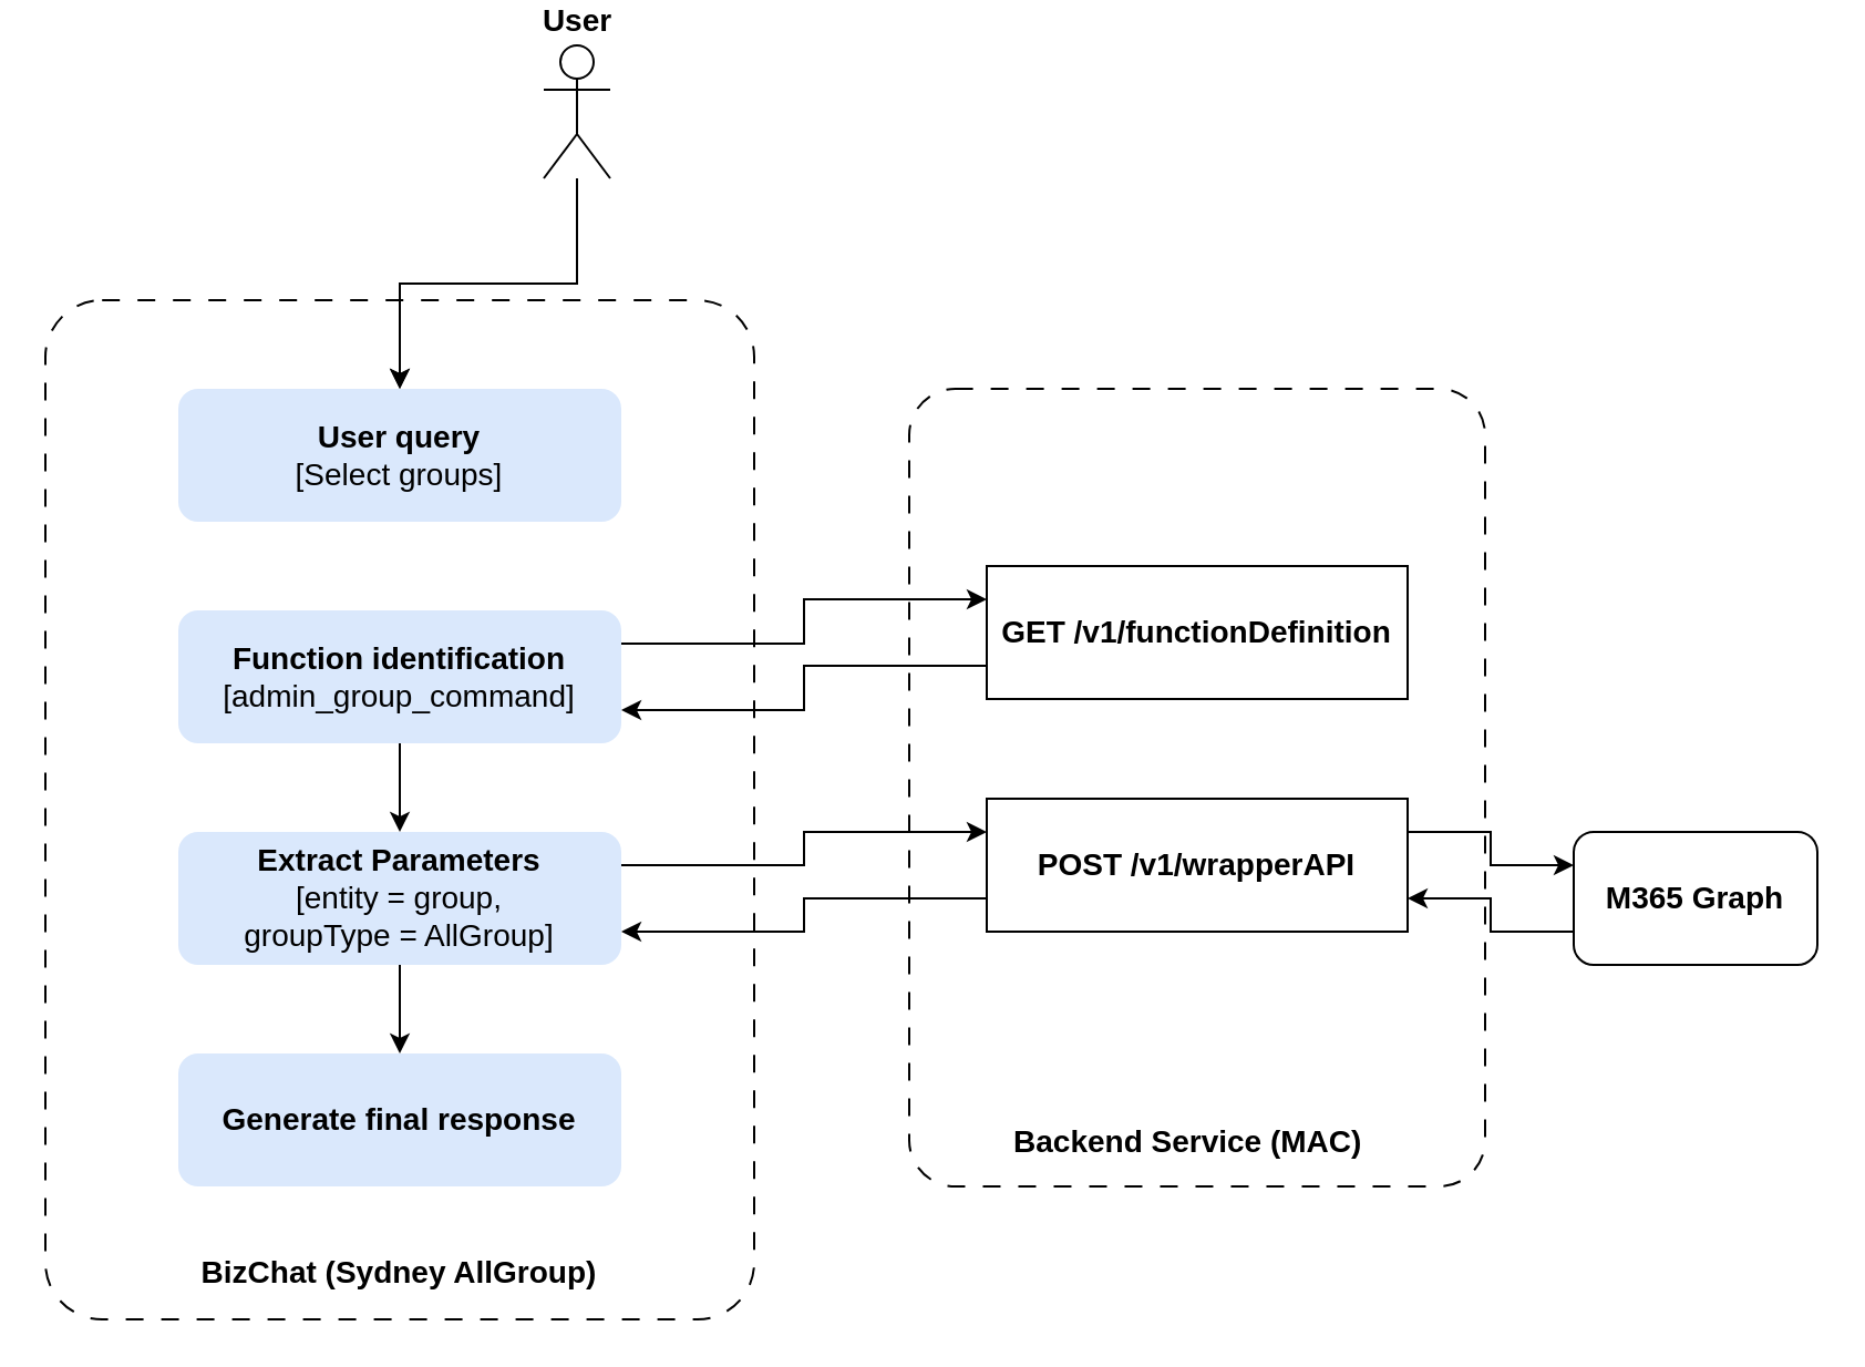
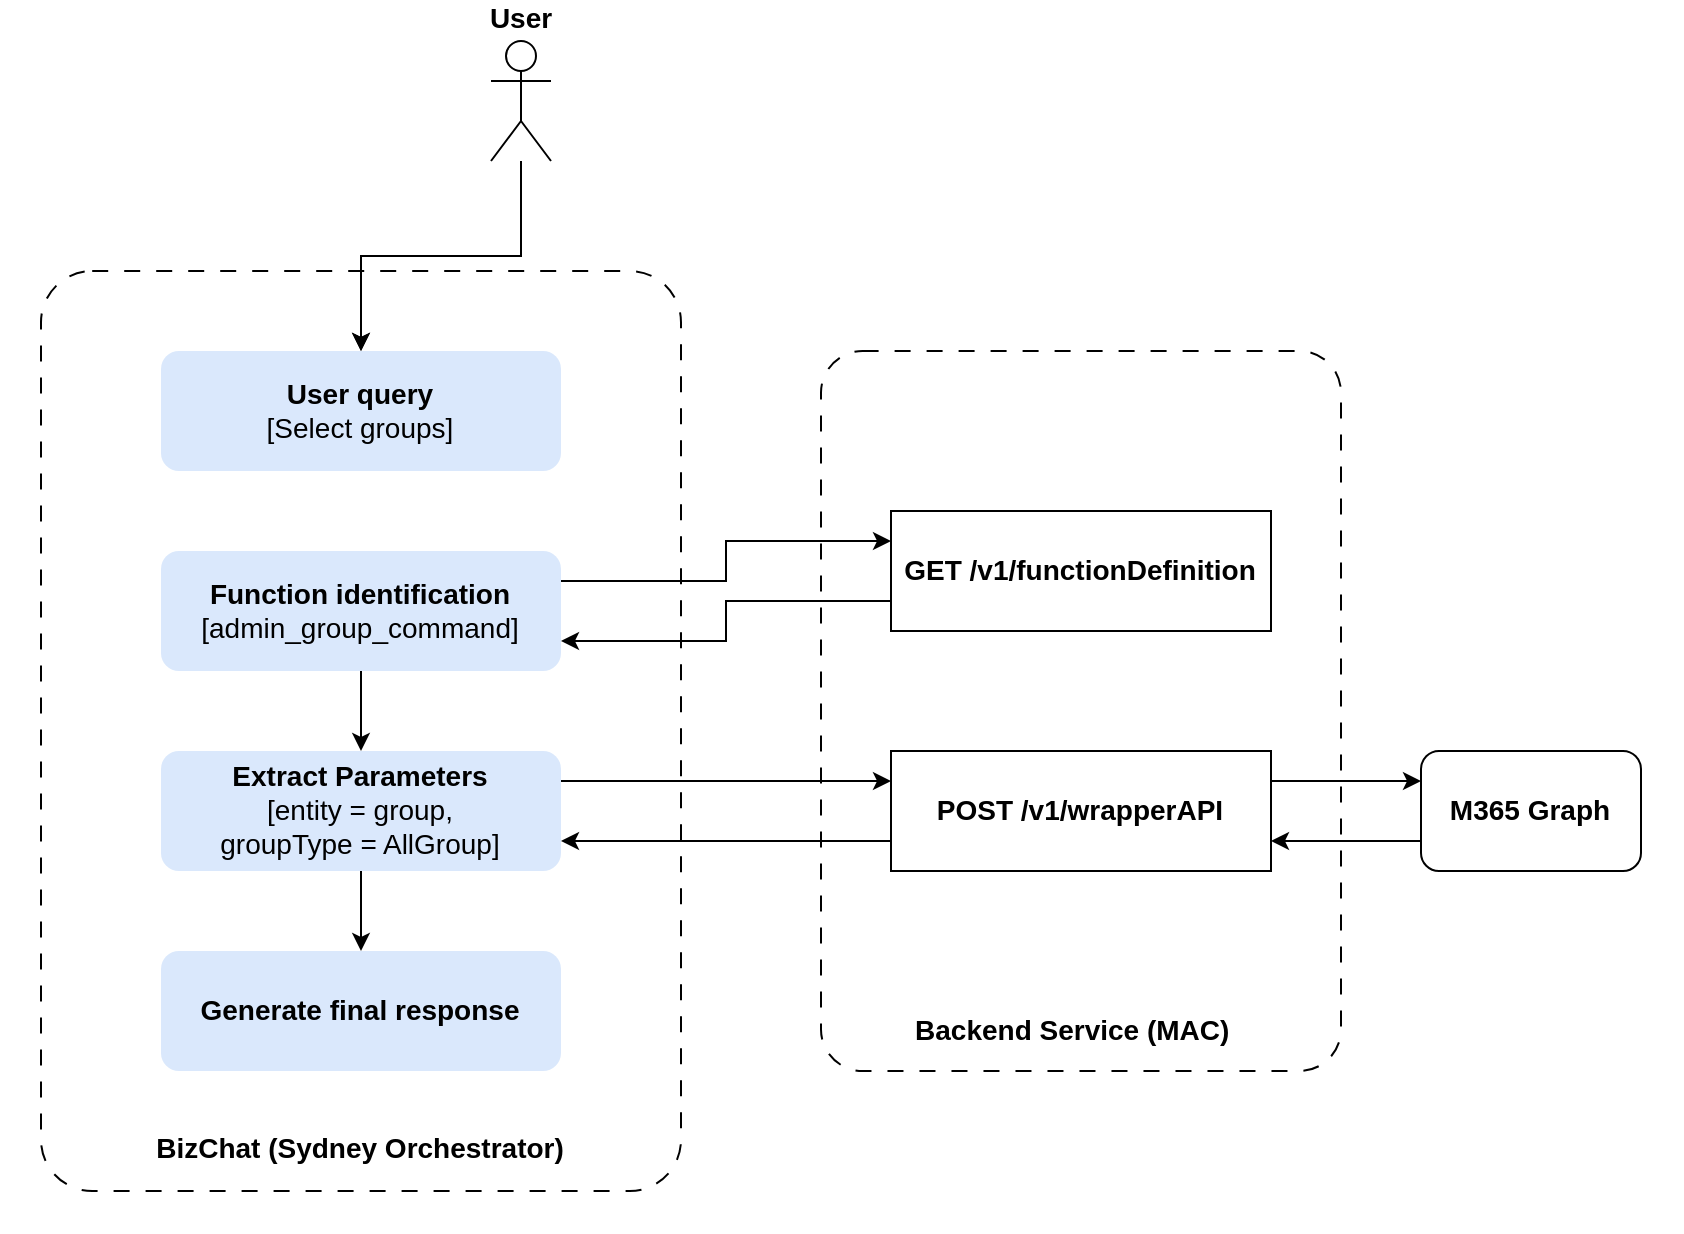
- <mxCell id="19" value="&lt;div&gt;&lt;br&gt;&lt;/div&gt;&lt;b&gt;&lt;font style=&quot;font-size: 14px;&quot;&gt;&lt;div style=&quot;&quot;&gt;&lt;b style=&quot;background-color: transparent; color: light-dark(rgb(0, 0, 0), rgb(255, 255, 255)); font-size: 12px;&quot;&gt;&lt;font style=&quot;font-size: 14px;&quot;&gt;&lt;br&gt;&lt;/font&gt;&lt;/b&gt;&lt;/div&gt;&lt;div style=&quot;&quot;&gt;&lt;br&gt;&lt;/div&gt;&lt;div style=&quot;&quot;&gt;&lt;b style=&quot;background-color: transparent; color: light-dark(rgb(0, 0, 0), rgb(255, 255, 255)); font-size: 12px;&quot;&gt;&lt;font style=&quot;font-size: 14px;&quot;&gt;&lt;br&gt;&lt;/font&gt;&lt;/b&gt;&lt;/div&gt;&lt;div style=&quot;&quot;&gt;&lt;b style=&quot;background-color: transparent; color: light-dark(rgb(0, 0, 0), rgb(255, 255, 255)); font-size: 12px;&quot;&gt;&lt;font style=&quot;font-size: 14px;&quot;&gt;&lt;br&gt;&lt;/font&gt;&lt;/b&gt;&lt;/div&gt;&lt;div style=&quot;&quot;&gt;&lt;b style=&quot;background-color: transparent; color: light-dark(rgb(0, 0, 0), rgb(255, 255, 255)); font-size: 12px;&quot;&gt;&lt;font style=&quot;font-size: 14px;&quot;&gt;&lt;br&gt;&lt;/font&gt;&lt;/b&gt;&lt;/div&gt;&lt;div style=&quot;&quot;&gt;&lt;b style=&quot;background-color: transparent; color: light-dark(rgb(0, 0, 0), rgb(255, 255, 255)); font-size: 12px;&quot;&gt;&lt;font style=&quot;font-size: 14px;&quot;&gt;&lt;br&gt;&lt;/font&gt;&lt;/b&gt;&lt;/div&gt;&lt;div style=&quot;&quot;&gt;&lt;b style=&quot;background-color: transparent; color: light-dark(rgb(0, 0, 0), rgb(255, 255, 255)); font-size: 12px;&quot;&gt;&lt;font style=&quot;font-size: 14px;&quot;&gt;&lt;br&gt;&lt;/font&gt;&lt;/b&gt;&lt;/div&gt;&lt;div style=&quot;&quot;&gt;&lt;b style=&quot;background-color: transparent; color: light-dark(rgb(0, 0, 0), rgb(255, 255, 255)); font-size: 12px;&quot;&gt;&lt;font style=&quot;font-size: 14px;&quot;&gt;&lt;br&gt;&lt;/font&gt;&lt;/b&gt;&lt;/div&gt;&lt;div style=&quot;&quot;&gt;&lt;b style=&quot;background-color: transparent; color: light-dark(rgb(0, 0, 0), rgb(255, 255, 255)); font-size: 12px;&quot;&gt;&lt;font style=&quot;font-size: 14px;&quot;&gt;&lt;br&gt;&lt;/font&gt;&lt;/b&gt;&lt;/div&gt;&lt;div style=&quot;&quot;&gt;&lt;b style=&quot;background-color: transparent; color: light-dark(rgb(0, 0, 0), rgb(255, 255, 255)); font-size: 12px;&quot;&gt;&lt;font style=&quot;font-size: 14px;&quot;&gt;&lt;br&gt;&lt;/font&gt;&lt;/b&gt;&lt;/div&gt;&lt;div style=&quot;&quot;&gt;&lt;b style=&quot;background-color: transparent; color: light-dark(rgb(0, 0, 0), rgb(255, 255, 255)); font-size: 12px;&quot;&gt;&lt;font style=&quot;font-size: 14px;&quot;&gt;&lt;br&gt;&lt;/font&gt;&lt;/b&gt;&lt;/div&gt;&lt;div style=&quot;&quot;&gt;&lt;b style=&quot;background-color: transparent; color: light-dark(rgb(0, 0, 0), rgb(255, 255, 255)); font-size: 12px;&quot;&gt;&lt;font style=&quot;font-size: 14px;&quot;&gt;&lt;br&gt;&lt;/font&gt;&lt;/b&gt;&lt;/div&gt;&lt;div style=&quot;&quot;&gt;&lt;b style=&quot;background-color: transparent; color: light-dark(rgb(0, 0, 0), rgb(255, 255, 255)); font-size: 12px;&quot;&gt;&lt;font style=&quot;font-size: 14px;&quot;&gt;&lt;br&gt;&lt;/font&gt;&lt;/b&gt;&lt;/div&gt;&lt;div style=&quot;&quot;&gt;&lt;b style=&quot;background-color: transparent; color: light-dark(rgb(0, 0, 0), rgb(255, 255, 255)); font-size: 12px;&quot;&gt;&lt;font style=&quot;font-size: 14px;&quot;&gt;&lt;br&gt;&lt;/font&gt;&lt;/b&gt;&lt;/div&gt;&lt;div style=&quot;&quot;&gt;&lt;b style=&quot;background-color: transparent; color: light-dark(rgb(0, 0, 0), rgb(255, 255, 255)); font-size: 12px;&quot;&gt;&lt;font style=&quot;font-size: 14px;&quot;&gt;&lt;br&gt;&lt;/font&gt;&lt;/b&gt;&lt;/div&gt;&lt;div style=&quot;&quot;&gt;&lt;b style=&quot;background-color: transparent; color: light-dark(rgb(0, 0, 0), rgb(255, 255, 255)); font-size: 12px;&quot;&gt;&lt;font style=&quot;font-size: 14px;&quot;&gt;&lt;br&gt;&lt;/font&gt;&lt;/b&gt;&lt;/div&gt;&lt;div style=&quot;&quot;&gt;&lt;b style=&quot;background-color: transparent; color: light-dark(rgb(0, 0, 0), rgb(255, 255, 255)); font-size: 12px;&quot;&gt;&lt;font style=&quot;font-size: 14px;&quot;&gt;&lt;br&gt;&lt;/font&gt;&lt;/b&gt;&lt;/div&gt;&lt;div style=&quot;&quot;&gt;&lt;b style=&quot;background-color: transparent; color: light-dark(rgb(0, 0, 0), rgb(255, 255, 255)); font-size: 12px;&quot;&gt;&lt;font style=&quot;font-size: 14px;&quot;&gt;&lt;br&gt;&lt;/font&gt;&lt;/b&gt;&lt;/div&gt;&lt;div style=&quot;&quot;&gt;&lt;b style=&quot;background-color: transparent; color: light-dark(rgb(0, 0, 0), rgb(255, 255, 255)); font-size: 12px;&quot;&gt;&lt;font style=&quot;font-size: 14px;&quot;&gt;&lt;br&gt;&lt;/font&gt;&lt;/b&gt;&lt;/div&gt;&lt;div style=&quot;&quot;&gt;&lt;b style=&quot;background-color: transparent; color: light-dark(rgb(0, 0, 0), rgb(255, 255, 255)); font-size: 12px;&quot;&gt;&lt;font style=&quot;font-size: 14px;&quot;&gt;&lt;br&gt;&lt;/font&gt;&lt;/b&gt;&lt;/div&gt;&lt;div style=&quot;&quot;&gt;&lt;b style=&quot;background-color: transparent; color: light-dark(rgb(0, 0, 0), rgb(255, 255, 255)); font-size: 12px;&quot;&gt;&lt;font style=&quot;font-size: 14px;&quot;&gt;&lt;br&gt;&lt;/font&gt;&lt;/b&gt;&lt;/div&gt;&lt;div style=&quot;&quot;&gt;&lt;b style=&quot;background-color: transparent; color: light-dark(rgb(0, 0, 0), rgb(255, 255, 255)); font-size: 12px;&quot;&gt;&lt;font style=&quot;font-size: 14px;&quot;&gt;&lt;br&gt;&lt;/font&gt;&lt;/b&gt;&lt;/div&gt;&lt;div style=&quot;&quot;&gt;&lt;b style=&quot;background-color: transparent; color: light-dark(rgb(0, 0, 0), rgb(255, 255, 255)); font-size: 12px;&quot;&gt;&lt;font style=&quot;font-size: 14px;&quot;&gt;&lt;br&gt;&lt;/font&gt;&lt;/b&gt;&lt;/div&gt;&lt;div style=&quot;&quot;&gt;&lt;b style=&quot;background-color: transparent; color: light-dark(rgb(0, 0, 0), rgb(255, 255, 255)); font-size: 12px;&quot;&gt;&lt;font style=&quot;font-size: 14px;&quot;&gt;&lt;br&gt;&lt;/font&gt;&lt;/b&gt;&lt;/div&gt;&lt;div style=&quot;&quot;&gt;&lt;b style=&quot;background-color: transparent; color: light-dark(rgb(0, 0, 0), rgb(255, 255, 255)); font-size: 12px;&quot;&gt;&lt;font style=&quot;font-size: 14px;&quot;&gt;BizChat (Sydney AllGroup)&lt;/font&gt;&lt;/b&gt;&lt;/div&gt;&lt;/font&gt;&lt;/b&gt;" style="rounded=1;whiteSpace=wrap;html=1;fillStyle=dashed;fillColor=none;gradientColor=none;dashed=1;dashPattern=8 8;align=center;arcSize=8;" vertex="1" parent="1"><mxGeometry x="20" y="135" width="320" height="460" as="geometry" /></mxCell>
+ <mxCell id="19" value="&lt;div&gt;&lt;br&gt;&lt;/div&gt;&lt;b&gt;&lt;font style=&quot;font-size: 14px;&quot;&gt;&lt;div style=&quot;&quot;&gt;&lt;b style=&quot;background-color: transparent; color: light-dark(rgb(0, 0, 0), rgb(255, 255, 255)); font-size: 12px;&quot;&gt;&lt;font style=&quot;font-size: 14px;&quot;&gt;&lt;br&gt;&lt;/font&gt;&lt;/b&gt;&lt;/div&gt;&lt;div style=&quot;&quot;&gt;&lt;br&gt;&lt;/div&gt;&lt;div style=&quot;&quot;&gt;&lt;b style=&quot;background-color: transparent; color: light-dark(rgb(0, 0, 0), rgb(255, 255, 255)); font-size: 12px;&quot;&gt;&lt;font style=&quot;font-size: 14px;&quot;&gt;&lt;br&gt;&lt;/font&gt;&lt;/b&gt;&lt;/div&gt;&lt;div style=&quot;&quot;&gt;&lt;b style=&quot;background-color: transparent; color: light-dark(rgb(0, 0, 0), rgb(255, 255, 255)); font-size: 12px;&quot;&gt;&lt;font style=&quot;font-size: 14px;&quot;&gt;&lt;br&gt;&lt;/font&gt;&lt;/b&gt;&lt;/div&gt;&lt;div style=&quot;&quot;&gt;&lt;b style=&quot;background-color: transparent; color: light-dark(rgb(0, 0, 0), rgb(255, 255, 255)); font-size: 12px;&quot;&gt;&lt;font style=&quot;font-size: 14px;&quot;&gt;&lt;br&gt;&lt;/font&gt;&lt;/b&gt;&lt;/div&gt;&lt;div style=&quot;&quot;&gt;&lt;b style=&quot;background-color: transparent; color: light-dark(rgb(0, 0, 0), rgb(255, 255, 255)); font-size: 12px;&quot;&gt;&lt;font style=&quot;font-size: 14px;&quot;&gt;&lt;br&gt;&lt;/font&gt;&lt;/b&gt;&lt;/div&gt;&lt;div style=&quot;&quot;&gt;&lt;b style=&quot;background-color: transparent; color: light-dark(rgb(0, 0, 0), rgb(255, 255, 255)); font-size: 12px;&quot;&gt;&lt;font style=&quot;font-size: 14px;&quot;&gt;&lt;br&gt;&lt;/font&gt;&lt;/b&gt;&lt;/div&gt;&lt;div style=&quot;&quot;&gt;&lt;b style=&quot;background-color: transparent; color: light-dark(rgb(0, 0, 0), rgb(255, 255, 255)); font-size: 12px;&quot;&gt;&lt;font style=&quot;font-size: 14px;&quot;&gt;&lt;br&gt;&lt;/font&gt;&lt;/b&gt;&lt;/div&gt;&lt;div style=&quot;&quot;&gt;&lt;b style=&quot;background-color: transparent; color: light-dark(rgb(0, 0, 0), rgb(255, 255, 255)); font-size: 12px;&quot;&gt;&lt;font style=&quot;font-size: 14px;&quot;&gt;&lt;br&gt;&lt;/font&gt;&lt;/b&gt;&lt;/div&gt;&lt;div style=&quot;&quot;&gt;&lt;b style=&quot;background-color: transparent; color: light-dark(rgb(0, 0, 0), rgb(255, 255, 255)); font-size: 12px;&quot;&gt;&lt;font style=&quot;font-size: 14px;&quot;&gt;&lt;br&gt;&lt;/font&gt;&lt;/b&gt;&lt;/div&gt;&lt;div style=&quot;&quot;&gt;&lt;b style=&quot;background-color: transparent; color: light-dark(rgb(0, 0, 0), rgb(255, 255, 255)); font-size: 12px;&quot;&gt;&lt;font style=&quot;font-size: 14px;&quot;&gt;&lt;br&gt;&lt;/font&gt;&lt;/b&gt;&lt;/div&gt;&lt;div style=&quot;&quot;&gt;&lt;b style=&quot;background-color: transparent; color: light-dark(rgb(0, 0, 0), rgb(255, 255, 255)); font-size: 12px;&quot;&gt;&lt;font style=&quot;font-size: 14px;&quot;&gt;&lt;br&gt;&lt;/font&gt;&lt;/b&gt;&lt;/div&gt;&lt;div style=&quot;&quot;&gt;&lt;b style=&quot;background-color: transparent; color: light-dark(rgb(0, 0, 0), rgb(255, 255, 255)); font-size: 12px;&quot;&gt;&lt;font style=&quot;font-size: 14px;&quot;&gt;&lt;br&gt;&lt;/font&gt;&lt;/b&gt;&lt;/div&gt;&lt;div style=&quot;&quot;&gt;&lt;b style=&quot;background-color: transparent; color: light-dark(rgb(0, 0, 0), rgb(255, 255, 255)); font-size: 12px;&quot;&gt;&lt;font style=&quot;font-size: 14px;&quot;&gt;&lt;br&gt;&lt;/font&gt;&lt;/b&gt;&lt;/div&gt;&lt;div style=&quot;&quot;&gt;&lt;b style=&quot;background-color: transparent; color: light-dark(rgb(0, 0, 0), rgb(255, 255, 255)); font-size: 12px;&quot;&gt;&lt;font style=&quot;font-size: 14px;&quot;&gt;&lt;br&gt;&lt;/font&gt;&lt;/b&gt;&lt;/div&gt;&lt;div style=&quot;&quot;&gt;&lt;b style=&quot;background-color: transparent; color: light-dark(rgb(0, 0, 0), rgb(255, 255, 255)); font-size: 12px;&quot;&gt;&lt;font style=&quot;font-size: 14px;&quot;&gt;&lt;br&gt;&lt;/font&gt;&lt;/b&gt;&lt;/div&gt;&lt;div style=&quot;&quot;&gt;&lt;b style=&quot;background-color: transparent; color: light-dark(rgb(0, 0, 0), rgb(255, 255, 255)); font-size: 12px;&quot;&gt;&lt;font style=&quot;font-size: 14px;&quot;&gt;&lt;br&gt;&lt;/font&gt;&lt;/b&gt;&lt;/div&gt;&lt;div style=&quot;&quot;&gt;&lt;b style=&quot;background-color: transparent; color: light-dark(rgb(0, 0, 0), rgb(255, 255, 255)); font-size: 12px;&quot;&gt;&lt;font style=&quot;font-size: 14px;&quot;&gt;&lt;br&gt;&lt;/font&gt;&lt;/b&gt;&lt;/div&gt;&lt;div style=&quot;&quot;&gt;&lt;b style=&quot;background-color: transparent; color: light-dark(rgb(0, 0, 0), rgb(255, 255, 255)); font-size: 12px;&quot;&gt;&lt;font style=&quot;font-size: 14px;&quot;&gt;&lt;br&gt;&lt;/font&gt;&lt;/b&gt;&lt;/div&gt;&lt;div style=&quot;&quot;&gt;&lt;b style=&quot;background-color: transparent; color: light-dark(rgb(0, 0, 0), rgb(255, 255, 255)); font-size: 12px;&quot;&gt;&lt;font style=&quot;font-size: 14px;&quot;&gt;&lt;br&gt;&lt;/font&gt;&lt;/b&gt;&lt;/div&gt;&lt;div style=&quot;&quot;&gt;&lt;b style=&quot;background-color: transparent; color: light-dark(rgb(0, 0, 0), rgb(255, 255, 255)); font-size: 12px;&quot;&gt;&lt;font style=&quot;font-size: 14px;&quot;&gt;&lt;br&gt;&lt;/font&gt;&lt;/b&gt;&lt;/div&gt;&lt;div style=&quot;&quot;&gt;&lt;b style=&quot;background-color: transparent; color: light-dark(rgb(0, 0, 0), rgb(255, 255, 255)); font-size: 12px;&quot;&gt;&lt;font style=&quot;font-size: 14px;&quot;&gt;&lt;br&gt;&lt;/font&gt;&lt;/b&gt;&lt;/div&gt;&lt;div style=&quot;&quot;&gt;&lt;b style=&quot;background-color: transparent; color: light-dark(rgb(0, 0, 0), rgb(255, 255, 255)); font-size: 12px;&quot;&gt;&lt;font style=&quot;font-size: 14px;&quot;&gt;&lt;br&gt;&lt;/font&gt;&lt;/b&gt;&lt;/div&gt;&lt;div style=&quot;&quot;&gt;&lt;b style=&quot;background-color: transparent; color: light-dark(rgb(0, 0, 0), rgb(255, 255, 255)); font-size: 12px;&quot;&gt;&lt;font style=&quot;font-size: 14px;&quot;&gt;&lt;br&gt;&lt;/font&gt;&lt;/b&gt;&lt;/div&gt;&lt;div style=&quot;&quot;&gt;&lt;b style=&quot;background-color: transparent; color: light-dark(rgb(0, 0, 0), rgb(255, 255, 255)); font-size: 12px;&quot;&gt;&lt;font style=&quot;font-size: 14px;&quot;&gt;BizChat (Sydney Orchestrator)&lt;/font&gt;&lt;/b&gt;&lt;/div&gt;&lt;/font&gt;&lt;/b&gt;" style="rounded=1;whiteSpace=wrap;html=1;fillStyle=dashed;fillColor=none;gradientColor=none;dashed=1;dashPattern=8 8;align=center;arcSize=8;" vertex="1" parent="1"><mxGeometry x="20" y="135" width="320" height="460" as="geometry" /></mxCell>
- <mxCell id="15" value="&lt;font&gt;POST /v1/wrapperAPI&lt;/font&gt;" style="rounded=0;whiteSpace=wrap;html=1;fontSize=14;fontStyle=1" vertex="1" parent="1"><mxGeometry x="445" y="360" width="190" height="60" as="geometry" /></mxCell>
+ <mxCell id="15" value="&lt;font&gt;POST /v1/wrapperAPI&lt;/font&gt;" style="rounded=0;whiteSpace=wrap;html=1;fontSize=14;fontStyle=1" vertex="1" parent="1"><mxGeometry x="445" y="375" width="190" height="60" as="geometry" /></mxCell>
